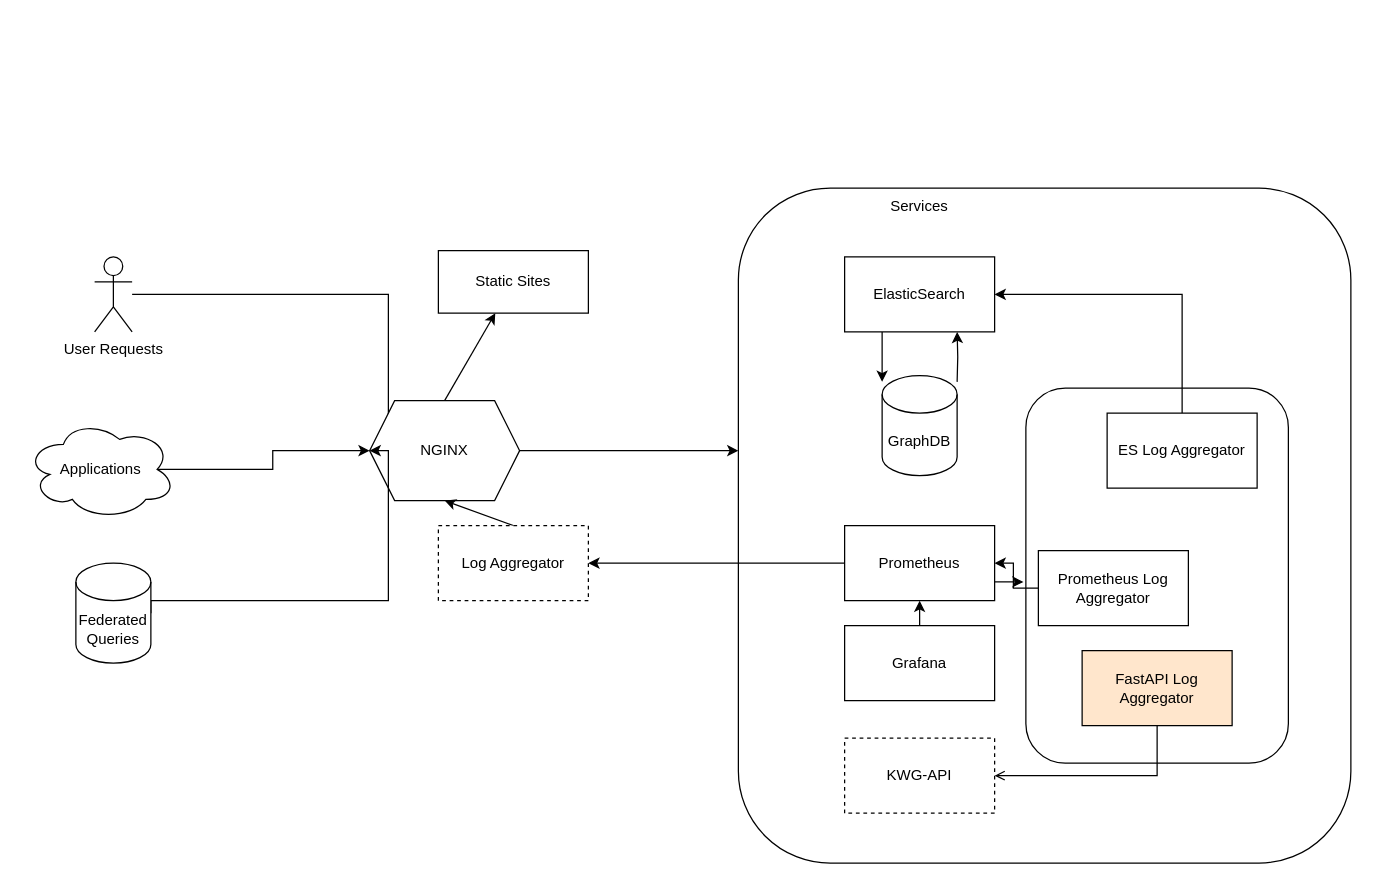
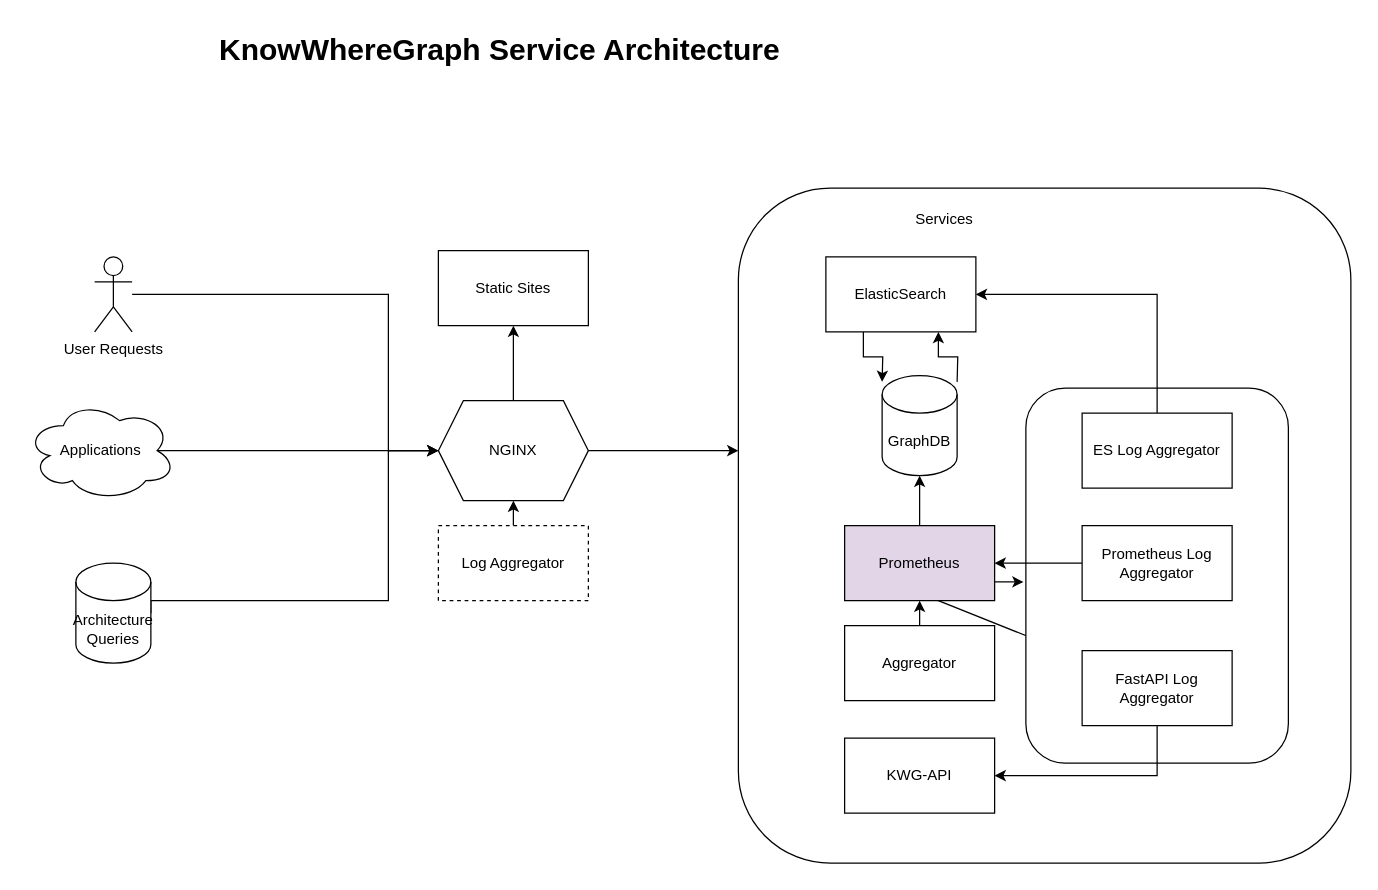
+ <mxCell id="18" value="&lt;h1&gt;KnowWhereGraph Service Architecture&lt;/h1&gt;" style="text;html=1;strokeColor=none;fillColor=none;spacing=5;spacingTop=-20;whiteSpace=wrap;overflow=hidden;rounded=0;" parent="1" vertex="1"><mxGeometry x="170" y="20" width="480" height="60" as="geometry" /></mxCell>
- <mxCell id="11" value="Services" style="text;html=1;strokeColor=none;fillColor=none;align=center;verticalAlign=middle;whiteSpace=wrap;rounded=0;" parent="1" vertex="1"><mxGeometry x="705" y="150" width="60" height="30" as="geometry" /></mxCell>
+ <mxCell id="11" value="Services" style="text;html=1;strokeColor=none;fillColor=none;align=center;verticalAlign=middle;whiteSpace=wrap;rounded=0;" parent="1" vertex="1"><mxGeometry x="725" y="160" width="60" height="30" as="geometry" /></mxCell>
- <mxCell id="10" value="Static Sites" style="rounded=0;whiteSpace=wrap;html=1;" parent="1" vertex="1"><mxGeometry x="350" y="200" width="120" height="50" as="geometry" /></mxCell>
+ <mxCell id="10" value="Static Sites" style="rounded=0;whiteSpace=wrap;html=1;" parent="1" vertex="1"><mxGeometry x="350" y="200" width="120" height="60" as="geometry" /></mxCell>
- <mxCell id="9" value="ElasticSearch" style="rounded=0;whiteSpace=wrap;html=1;" parent="1" vertex="1"><mxGeometry x="675" y="205" width="120" height="60" as="geometry" /></mxCell>
+ <mxCell id="9" value="ElasticSearch" style="rounded=0;whiteSpace=wrap;html=1;" parent="1" vertex="1"><mxGeometry x="660" y="205" width="120" height="60" as="geometry" /></mxCell>
- <mxCell id="5" value="NGINX" style="shape=hexagon;perimeter=hexagonPerimeter2;whiteSpace=wrap;html=1;fixedSize=1;" parent="1" vertex="1"><mxGeometry x="295" y="320" width="120" height="80" as="geometry" /></mxCell>
+ <mxCell id="5" value="NGINX" style="shape=hexagon;perimeter=hexagonPerimeter2;whiteSpace=wrap;html=1;fixedSize=1;" parent="1" vertex="1"><mxGeometry x="350" y="320" width="120" height="80" as="geometry" /></mxCell>
- <mxCell id="30" value="ES Log Aggregator" style="rounded=0;whiteSpace=wrap;html=1;" parent="1" vertex="1"><mxGeometry x="885" y="330" width="120" height="60" as="geometry" /></mxCell>
+ <mxCell id="30" value="ES Log Aggregator" style="rounded=0;whiteSpace=wrap;html=1;" parent="1" vertex="1"><mxGeometry x="865" y="330" width="120" height="60" as="geometry" /></mxCell>
- <mxCell id="17" value="Applications" style="ellipse;shape=cloud;whiteSpace=wrap;html=1;" parent="1" vertex="1"><mxGeometry x="20" y="335" width="120" height="80" as="geometry" /></mxCell>
+ <mxCell id="17" value="Applications" style="ellipse;shape=cloud;whiteSpace=wrap;html=1;" parent="1" vertex="1"><mxGeometry x="20" y="320" width="120" height="80" as="geometry" /></mxCell>
+ <mxCell id="22" style="edgeStyle=none;html=1;exitX=0.5;exitY=0;exitDx=0;exitDy=0;entryX=0.5;entryY=1;entryDx=0;entryDy=0;entryPerimeter=0;" parent="1" source="24" target="13" edge="1"><mxGeometry relative="1" as="geometry" /></mxCell>
- <mxCell id="21" style="edgeStyle=none;html=1;exitX=0;exitY=0.5;exitDx=0;exitDy=0;" parent="1" source="24" target="26" edge="1"><mxGeometry relative="1" as="geometry" /></mxCell>
+ <mxCell id="21" style="edgeStyle=none;html=1;exitX=0;exitY=0.5;exitDx=0;exitDy=0;" parent="1" source="24" target="34" edge="1"><mxGeometry relative="1" as="geometry" /></mxCell>
- <mxCell id="24" value="Prometheus" style="rounded=0;whiteSpace=wrap;html=1;" parent="1" vertex="1"><mxGeometry x="675" y="420" width="120" height="60" as="geometry" /></mxCell>
+ <mxCell id="24" value="Prometheus" style="rounded=0;whiteSpace=wrap;html=1;fillColor=#e1d5e7;" parent="1" vertex="1"><mxGeometry x="675" y="420" width="120" height="60" as="geometry" /></mxCell>
- <mxCell id="32" value="Prometheus Log Aggregator" style="rounded=0;whiteSpace=wrap;html=1;" parent="1" vertex="1"><mxGeometry x="830" y="440" width="120" height="60" as="geometry" /></mxCell>
+ <mxCell id="32" value="Prometheus Log Aggregator" style="rounded=0;whiteSpace=wrap;html=1;" parent="1" vertex="1"><mxGeometry x="865" y="420" width="120" height="60" as="geometry" /></mxCell>
- <mxCell id="15" value="&lt;div&gt;Federated&lt;/div&gt;&lt;div&gt;Queries&lt;br&gt;&lt;/div&gt;" style="shape=cylinder3;whiteSpace=wrap;html=1;boundedLbl=1;backgroundOutline=1;size=15;" parent="1" vertex="1"><mxGeometry x="60" y="450" width="60" height="80" as="geometry" /></mxCell>
+ <mxCell id="15" value="&lt;div&gt;Architecture&lt;/div&gt;&lt;div&gt;Queries&lt;br&gt;&lt;/div&gt;" style="shape=cylinder3;whiteSpace=wrap;html=1;boundedLbl=1;backgroundOutline=1;size=15;" parent="1" vertex="1"><mxGeometry x="60" y="450" width="60" height="80" as="geometry" /></mxCell>
- <mxCell id="20" value="Grafana" style="rounded=0;whiteSpace=wrap;html=1;" parent="1" vertex="1"><mxGeometry x="675" y="500" width="120" height="60" as="geometry" /></mxCell>
+ <mxCell id="20" value="Aggregator" style="rounded=0;whiteSpace=wrap;html=1;" parent="1" vertex="1"><mxGeometry x="675" y="500" width="120" height="60" as="geometry" /></mxCell>
- <mxCell id="34" value="FastAPI Log Aggregator" style="rounded=0;whiteSpace=wrap;html=1;fillColor=#ffe6cc;" parent="1" vertex="1"><mxGeometry x="865" y="520" width="120" height="60" as="geometry" /></mxCell>
+ <mxCell id="34" value="FastAPI Log Aggregator" style="rounded=0;whiteSpace=wrap;html=1;" parent="1" vertex="1"><mxGeometry x="865" y="520" width="120" height="60" as="geometry" /></mxCell>
- <mxCell id="27" value="KWG-API" style="rounded=0;whiteSpace=wrap;html=1;dashed=1;" parent="1" vertex="1"><mxGeometry x="675" y="590" width="120" height="60" as="geometry" /></mxCell>
+ <mxCell id="27" value="KWG-API" style="rounded=0;whiteSpace=wrap;html=1;" parent="1" vertex="1"><mxGeometry x="675" y="590" width="120" height="60" as="geometry" /></mxCell>
- <mxCell id="33" style="edgeStyle=orthogonalEdgeStyle;rounded=0;orthogonalLoop=1;jettySize=auto;html=1;exitX=0.5;exitY=1;exitDx=0;exitDy=0;entryX=1;entryY=0.5;entryDx=0;entryDy=0;endArrow=open;" edge="1" parent="1" source="34" target="27"><mxGeometry relative="1" as="geometry" /></mxCell>
+ <mxCell id="33" style="edgeStyle=orthogonalEdgeStyle;rounded=0;orthogonalLoop=1;jettySize=auto;html=1;exitX=0.5;exitY=1;exitDx=0;exitDy=0;entryX=1;entryY=0.5;entryDx=0;entryDy=0;" edge="1" parent="1" source="34" target="27"><mxGeometry relative="1" as="geometry" /></mxCell>
